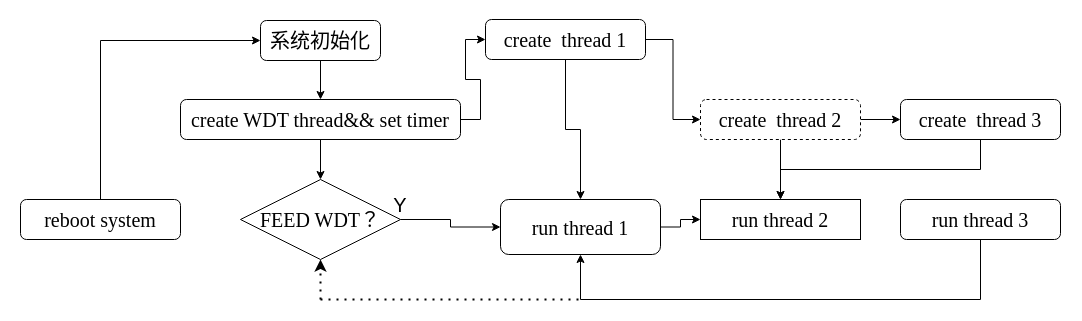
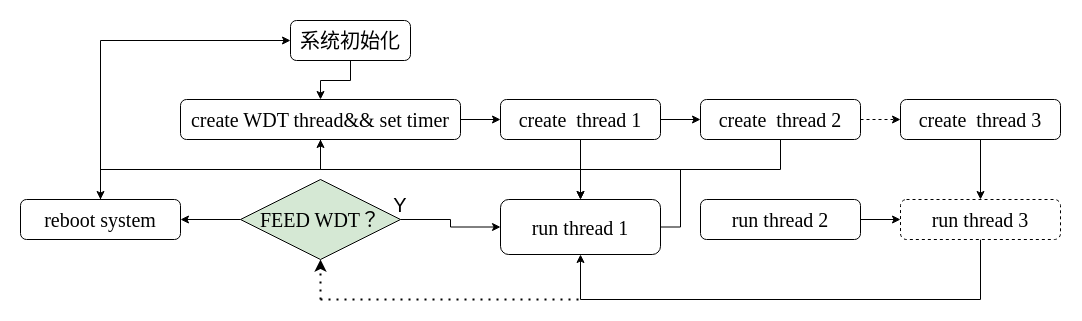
- <mxCell id="9" value="create&amp;nbsp; thread 1" style="rounded=1;whiteSpace=wrap;html=1;fontSize=20;fontFamily=Times New Roman;" parent="1" vertex="1"><mxGeometry x="485" y="19" width="160" height="40" as="geometry" /></mxCell>
+ <mxCell id="9" value="create&amp;nbsp; thread 1" style="rounded=1;whiteSpace=wrap;html=1;fontSize=20;fontFamily=Times New Roman;" parent="1" vertex="1"><mxGeometry x="500" y="99" width="160" height="40" as="geometry" /></mxCell>
- <mxCell id="3" value="系统初始化" style="rounded=1;whiteSpace=wrap;html=1;fontSize=20;fontFamily=Times New Roman;" parent="1" vertex="1"><mxGeometry x="260" y="20" width="120" height="40" as="geometry" /></mxCell>
+ <mxCell id="3" value="系统初始化" style="rounded=1;whiteSpace=wrap;html=1;fontSize=20;fontFamily=Times New Roman;" parent="1" vertex="1"><mxGeometry x="290" y="20" width="120" height="40" as="geometry" /></mxCell>
- <mxCell id="12" value="create&amp;nbsp; thread 2" style="rounded=1;whiteSpace=wrap;html=1;fontSize=20;fontFamily=Times New Roman;dashed=1;" parent="1" vertex="1"><mxGeometry x="700" y="99" width="160" height="40" as="geometry" /></mxCell>
+ <mxCell id="12" value="create&amp;nbsp; thread 2" style="rounded=1;whiteSpace=wrap;html=1;fontSize=20;fontFamily=Times New Roman;" parent="1" vertex="1"><mxGeometry x="700" y="99" width="160" height="40" as="geometry" /></mxCell>
- <mxCell id="10" style="edgeStyle=orthogonalEdgeStyle;rounded=0;orthogonalLoop=1;jettySize=auto;html=1;exitX=1;exitY=0.5;exitDx=0;exitDy=0;entryX=0;entryY=0.5;entryDx=0;entryDy=0;" parent="1" source="12" target="14" edge="1"><mxGeometry relative="1" as="geometry" /></mxCell>
+ <mxCell id="10" style="edgeStyle=orthogonalEdgeStyle;rounded=0;orthogonalLoop=1;jettySize=auto;html=1;exitX=1;exitY=0.5;exitDx=0;exitDy=0;entryX=0;entryY=0.5;entryDx=0;entryDy=0;dashed=1;" parent="1" source="12" target="14" edge="1"><mxGeometry relative="1" as="geometry" /></mxCell>
- <mxCell id="11" style="edgeStyle=orthogonalEdgeStyle;rounded=0;orthogonalLoop=1;jettySize=auto;html=1;exitX=0.5;exitY=1;exitDx=0;exitDy=0;entryX=0.5;entryY=0;entryDx=0;entryDy=0;" parent="1" source="12" target="21" edge="1"><mxGeometry relative="1" as="geometry" /></mxCell>
+ <mxCell id="11" style="edgeStyle=orthogonalEdgeStyle;rounded=0;orthogonalLoop=1;jettySize=auto;html=1;exitX=0.5;exitY=1;exitDx=0;exitDy=0;" parent="1" source="12" target="23" edge="1"><mxGeometry relative="1" as="geometry" /></mxCell>
- <mxCell id="5" style="edgeStyle=orthogonalEdgeStyle;rounded=0;orthogonalLoop=1;jettySize=auto;html=1;exitX=0.5;exitY=1;exitDx=0;exitDy=0;entryX=0.5;entryY=0;entryDx=0;entryDy=0;" parent="1" source="6" target="17" edge="1"><mxGeometry relative="1" as="geometry" /></mxCell>
+ <mxCell id="5" style="edgeStyle=orthogonalEdgeStyle;rounded=0;orthogonalLoop=1;jettySize=auto;html=1;exitX=0.5;exitY=1;exitDx=0;exitDy=0;" parent="1" source="6" target="25" edge="1"><mxGeometry relative="1" as="geometry" /></mxCell>
- <mxCell id="13" style="edgeStyle=orthogonalEdgeStyle;rounded=0;orthogonalLoop=1;jettySize=auto;html=1;exitX=0.5;exitY=1;exitDx=0;exitDy=0;" parent="1" source="14" target="21" edge="1"><mxGeometry relative="1" as="geometry" /></mxCell>
+ <mxCell id="13" style="edgeStyle=orthogonalEdgeStyle;rounded=0;orthogonalLoop=1;jettySize=auto;html=1;exitX=0.5;exitY=1;exitDx=0;exitDy=0;entryX=0.5;entryY=0;entryDx=0;entryDy=0;" parent="1" source="14" target="19" edge="1"><mxGeometry relative="1" as="geometry" /></mxCell>
+ <mxCell id="16" style="edgeStyle=orthogonalEdgeStyle;rounded=0;orthogonalLoop=1;jettySize=auto;html=1;exitX=0;exitY=0.5;exitDx=0;exitDy=0;entryX=1;entryY=0.5;entryDx=0;entryDy=0;" parent="1" source="17" target="25" edge="1"><mxGeometry relative="1" as="geometry" /></mxCell>
- <mxCell id="17" value="FEED WDT？" style="rhombus;whiteSpace=wrap;html=1;fontSize=20;fontFamily=Times New Roman;" parent="1" vertex="1"><mxGeometry x="240" y="179" width="160" height="80" as="geometry" /></mxCell>
+ <mxCell id="17" value="FEED WDT？" style="rhombus;whiteSpace=wrap;html=1;fontSize=20;fontFamily=Times New Roman;fillColor=#d5e8d4;" parent="1" vertex="1"><mxGeometry x="240" y="179" width="160" height="80" as="geometry" /></mxCell>
- <mxCell id="22" style="edgeStyle=orthogonalEdgeStyle;rounded=0;orthogonalLoop=1;jettySize=auto;html=1;exitX=1;exitY=0.5;exitDx=0;exitDy=0;entryX=0;entryY=0.5;entryDx=0;entryDy=0;" parent="1" source="23" target="21" edge="1"><mxGeometry relative="1" as="geometry" /></mxCell>
+ <mxCell id="22" style="edgeStyle=orthogonalEdgeStyle;rounded=0;orthogonalLoop=1;jettySize=auto;html=1;exitX=1;exitY=0.5;exitDx=0;exitDy=0;" parent="1" source="23" target="6" edge="1"><mxGeometry relative="1" as="geometry" /></mxCell>
- <mxCell id="21" value="run&amp;nbsp;thread 2" style="whiteSpace=wrap;html=1;fontSize=20;fontFamily=Times New Roman;rounded=0;" parent="1" vertex="1"><mxGeometry x="700" y="199" width="160" height="40" as="geometry" /></mxCell>
+ <mxCell id="21" value="run&amp;nbsp;thread 2" style="rounded=1;whiteSpace=wrap;html=1;fontSize=20;fontFamily=Times New Roman;" parent="1" vertex="1"><mxGeometry x="700" y="199" width="160" height="40" as="geometry" /></mxCell>
+ <mxCell id="20" style="edgeStyle=orthogonalEdgeStyle;rounded=0;orthogonalLoop=1;jettySize=auto;html=1;exitX=1;exitY=0.5;exitDx=0;exitDy=0;entryX=0;entryY=0.5;entryDx=0;entryDy=0;" parent="1" source="21" target="19" edge="1"><mxGeometry relative="1" as="geometry" /></mxCell>
- <mxCell id="19" value="run&amp;nbsp;thread 3" style="rounded=1;whiteSpace=wrap;html=1;fontSize=20;fontFamily=Times New Roman;" parent="1" vertex="1"><mxGeometry x="900" y="199" width="160" height="40" as="geometry" /></mxCell>
+ <mxCell id="19" value="run&amp;nbsp;thread 3" style="rounded=1;whiteSpace=wrap;html=1;fontSize=20;fontFamily=Times New Roman;dashed=1;" parent="1" vertex="1"><mxGeometry x="900" y="199" width="160" height="40" as="geometry" /></mxCell>
